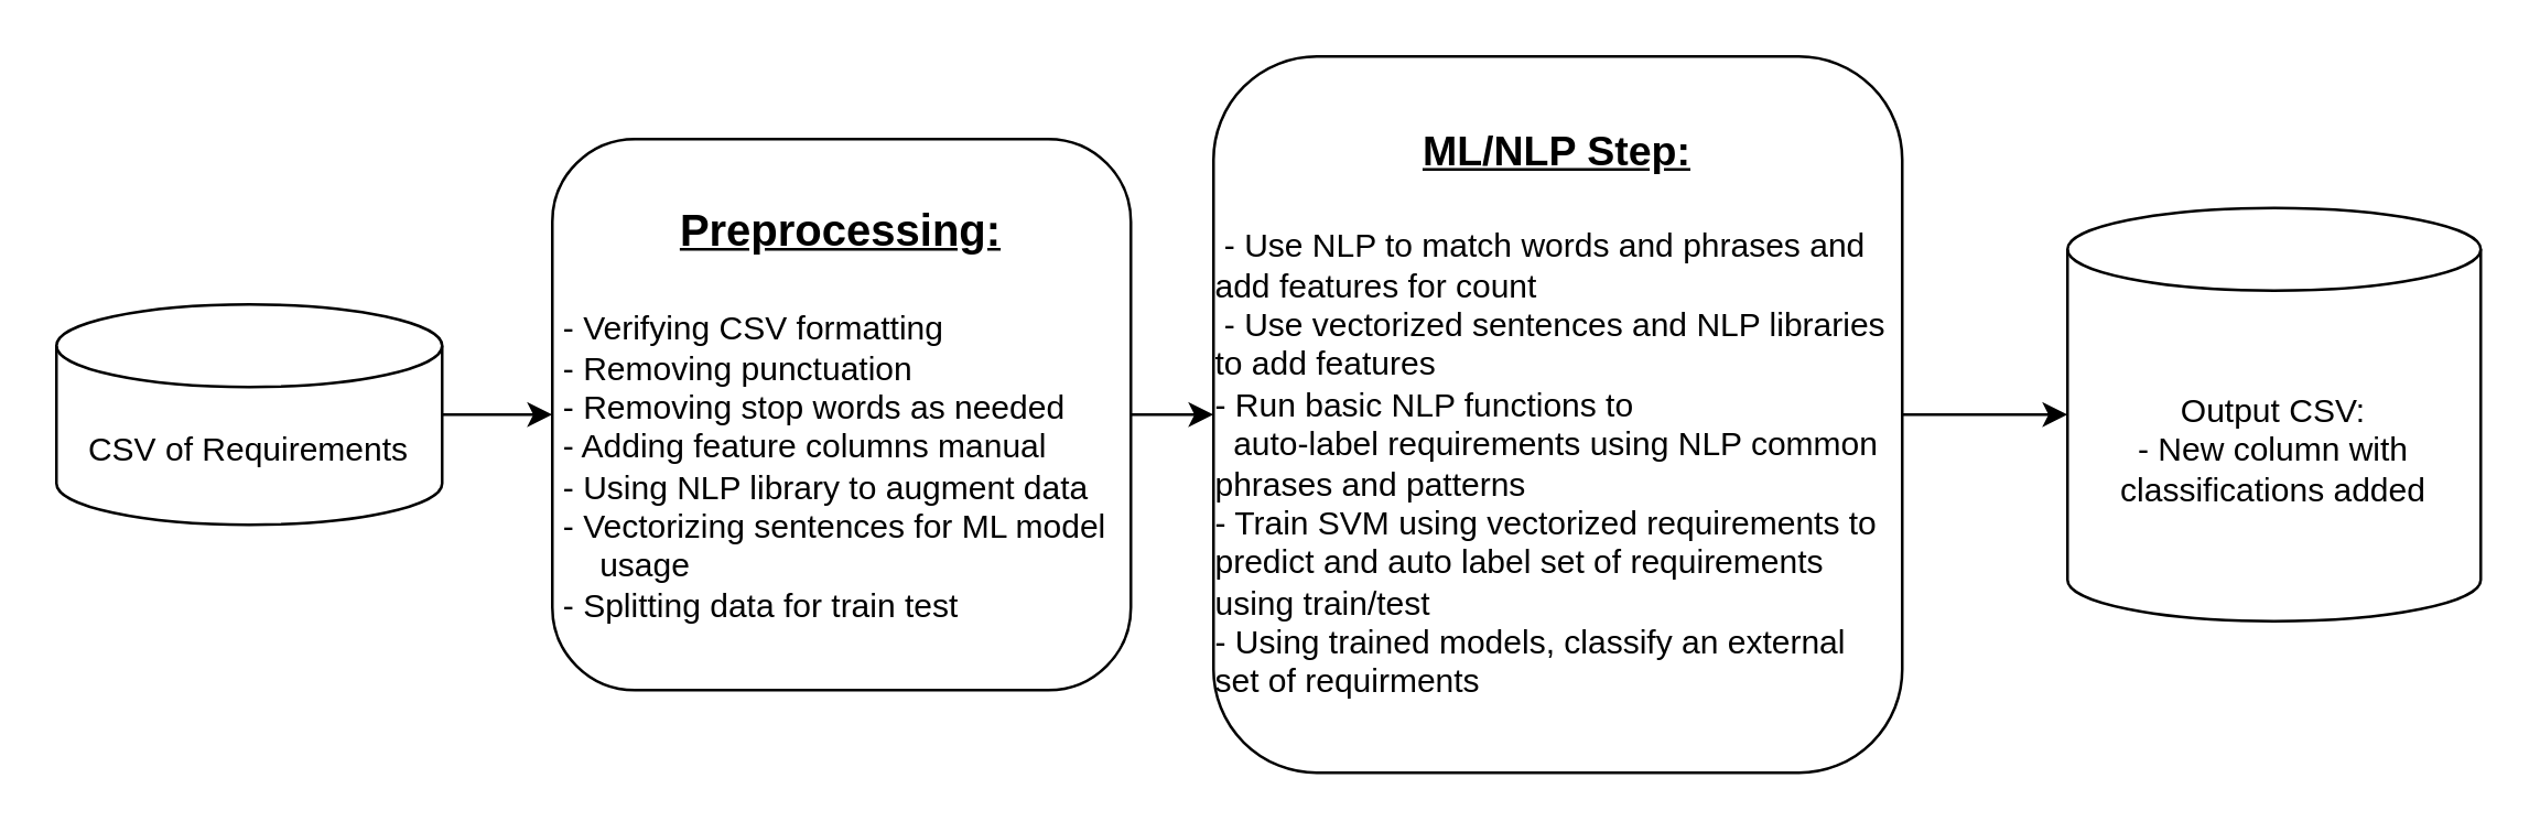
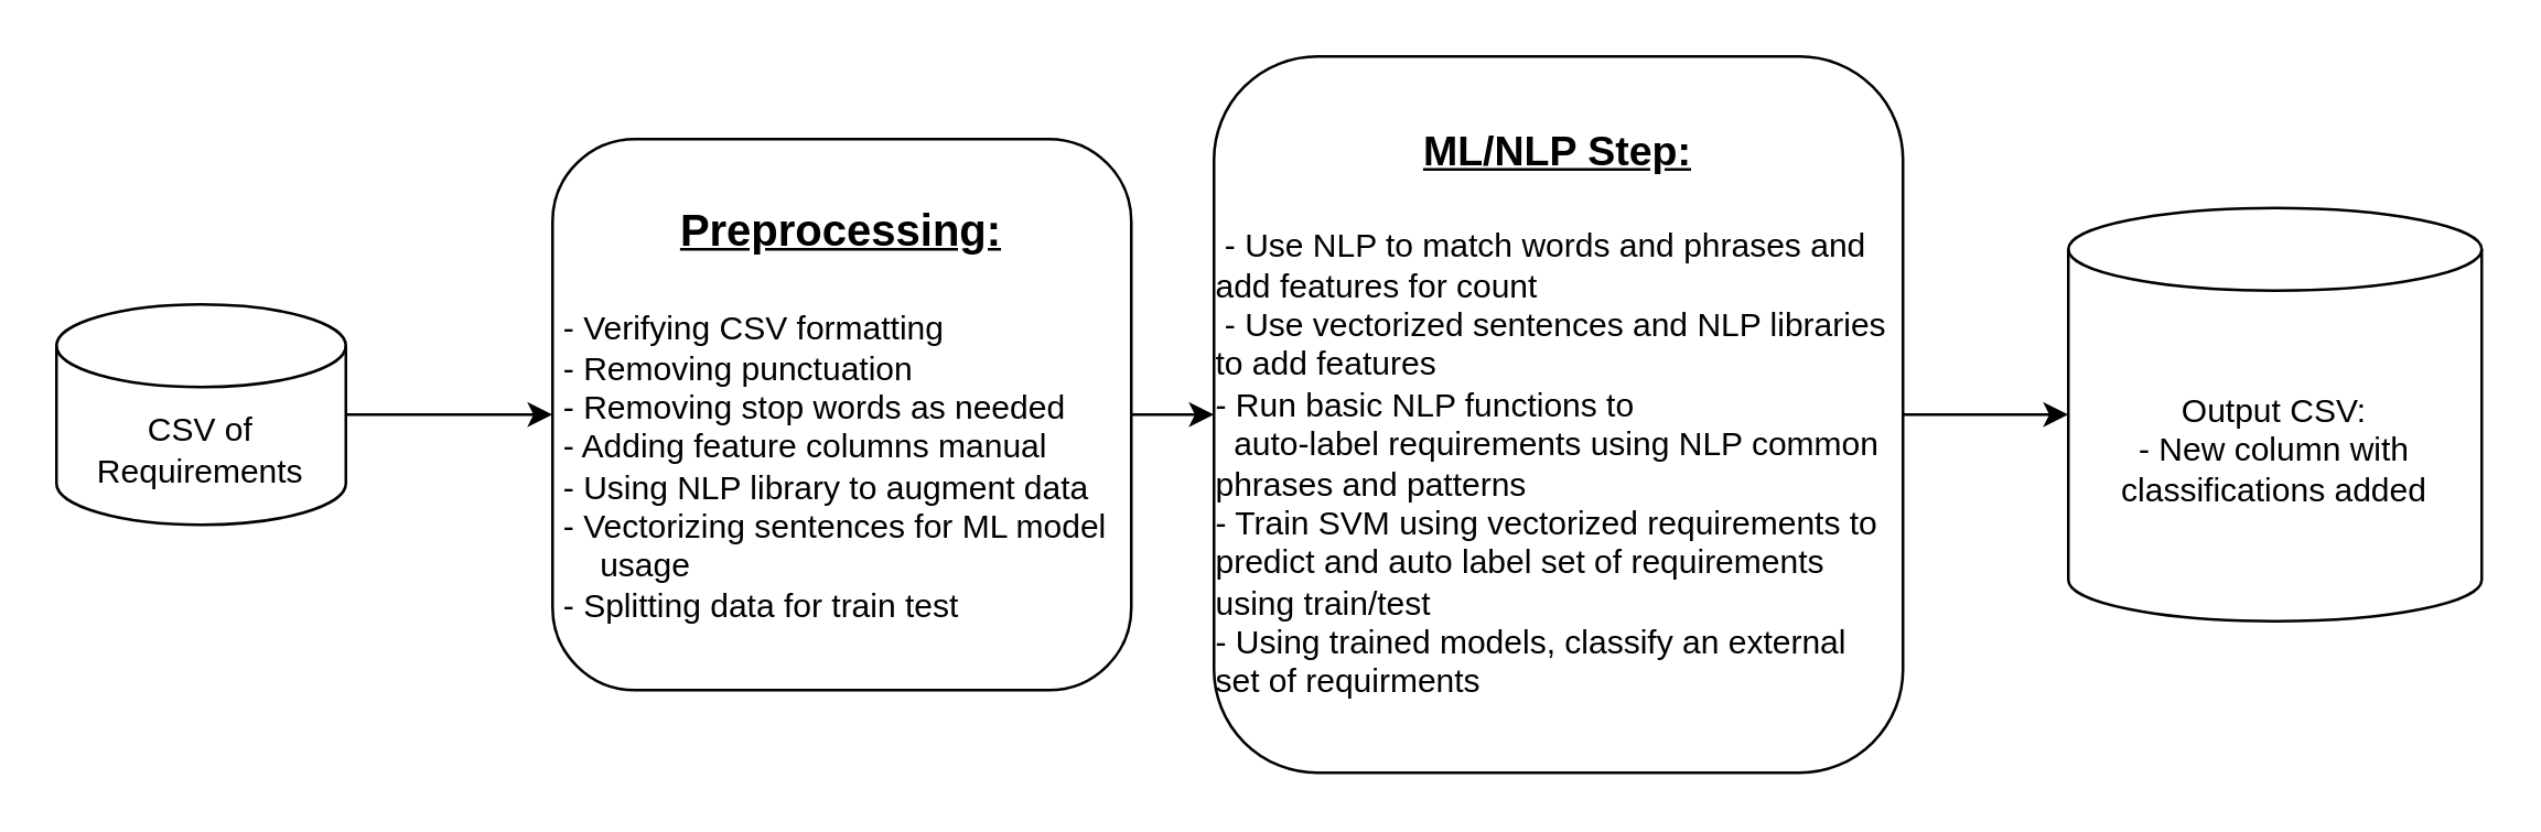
- <mxCell id="3" value="CSV of Requirements" style="shape=cylinder3;whiteSpace=wrap;html=1;boundedLbl=1;backgroundOutline=1;size=15;" vertex="1" parent="1"><mxGeometry x="20" y="110" width="140" height="80" as="geometry" /></mxCell>
+ <mxCell id="3" value="CSV of Requirements" style="shape=cylinder3;whiteSpace=wrap;html=1;boundedLbl=1;backgroundOutline=1;size=15;" vertex="1" parent="1"><mxGeometry x="20" y="110" width="105" height="80" as="geometry" /></mxCell>
